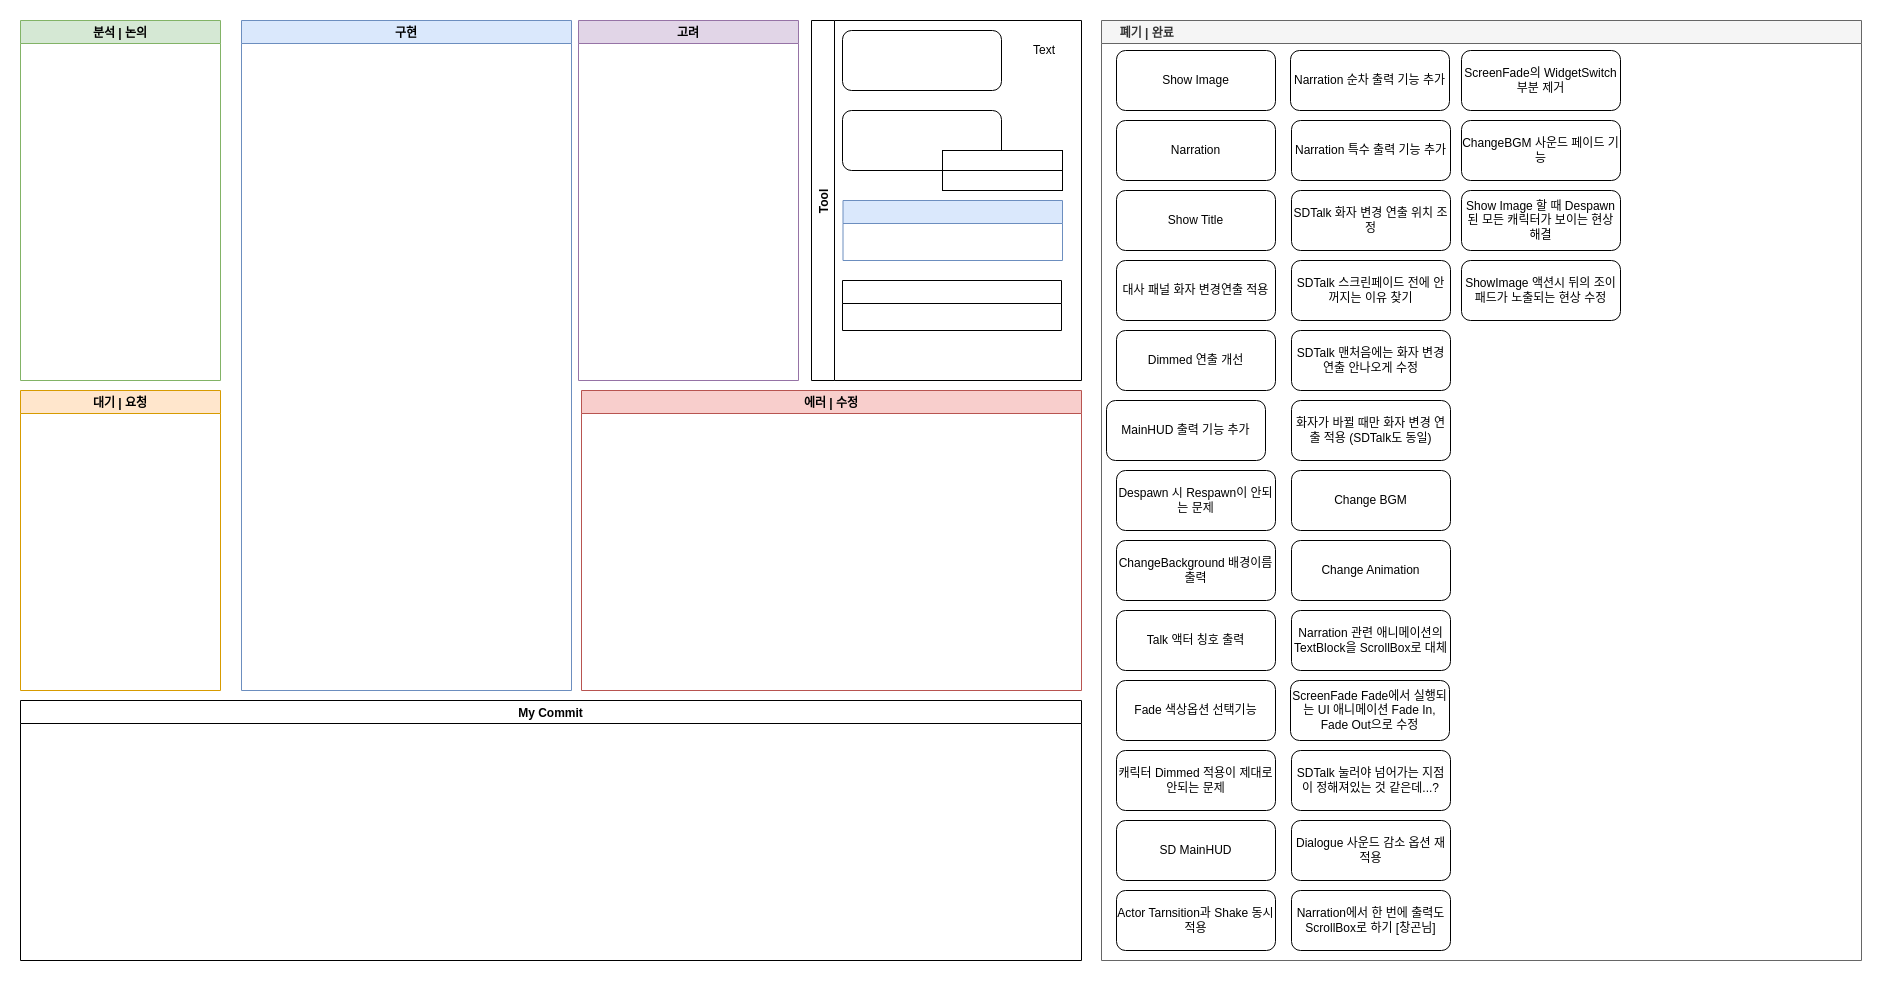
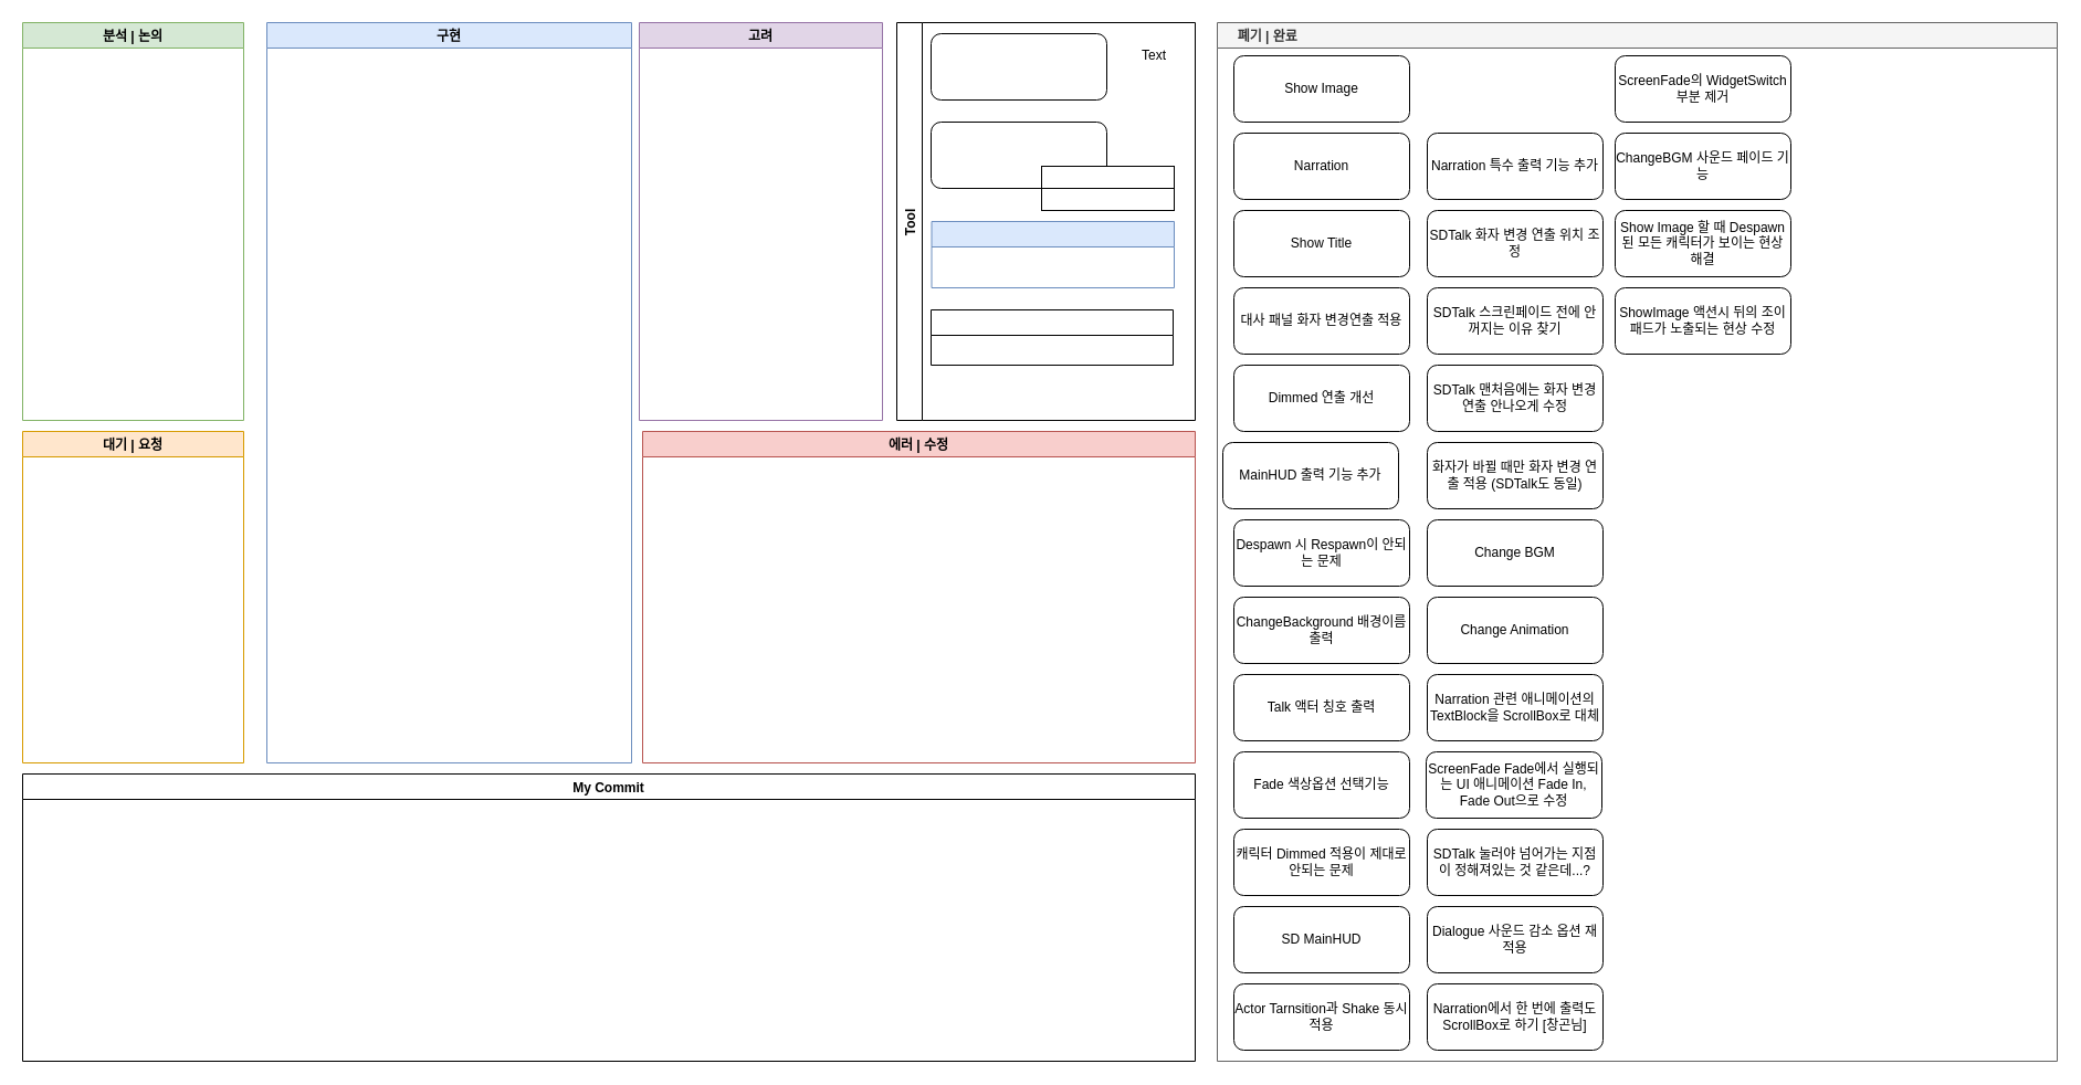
- <mxCell id="21" value="Narration 순차 출력 기능 추가" style="rounded=1;whiteSpace=wrap;html=1;" parent="7" vertex="1"><mxGeometry x="189" y="30" width="159" height="60" as="geometry" /></mxCell>
